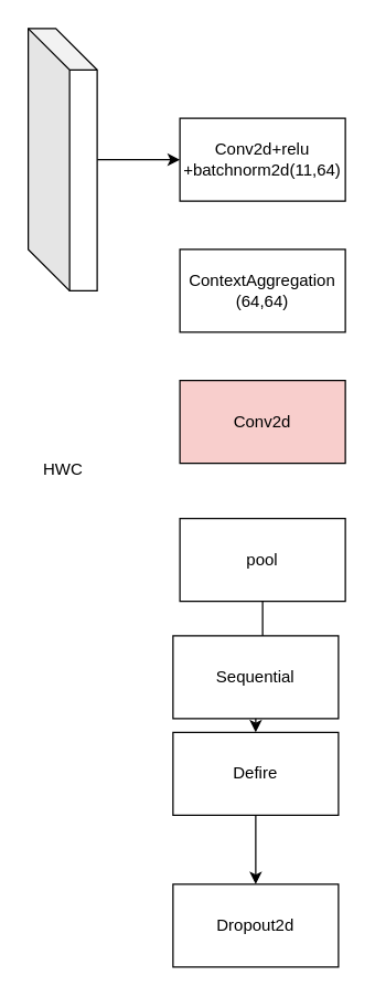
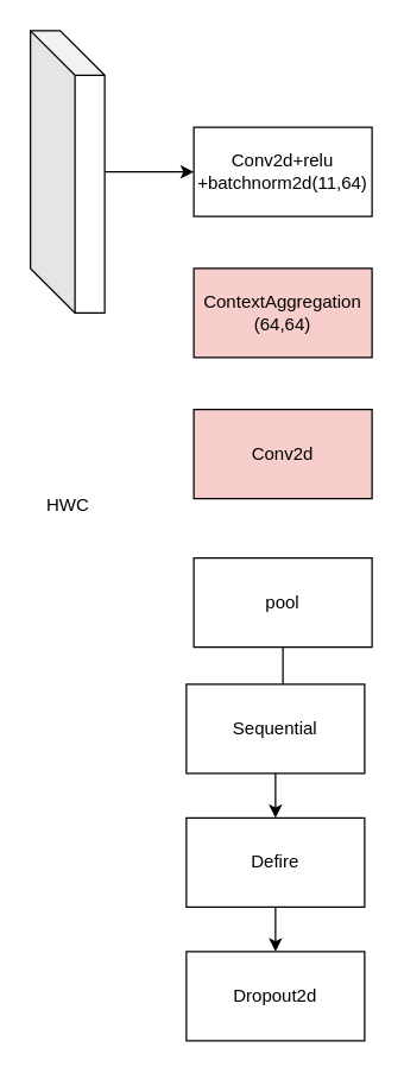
- <mxCell id="6" value="ContextAggregation&lt;br&gt;(64,64)" style="whiteSpace=wrap;html=1;" vertex="1" parent="1"><mxGeometry x="130" y="180" width="120" height="60" as="geometry" /></mxCell>
+ <mxCell id="6" value="ContextAggregation&lt;br&gt;(64,64)" style="whiteSpace=wrap;html=1;fillColor=#f8cecc;" vertex="1" parent="1"><mxGeometry x="130" y="180" width="120" height="60" as="geometry" /></mxCell>
- <mxCell id="12" value="Defire" style="whiteSpace=wrap;html=1;" vertex="1" parent="1"><mxGeometry x="125" y="530" width="120" height="60" as="geometry" /></mxCell>
+ <mxCell id="12" value="Defire" style="whiteSpace=wrap;html=1;" vertex="1" parent="1"><mxGeometry x="125" y="550" width="120" height="60" as="geometry" /></mxCell>
